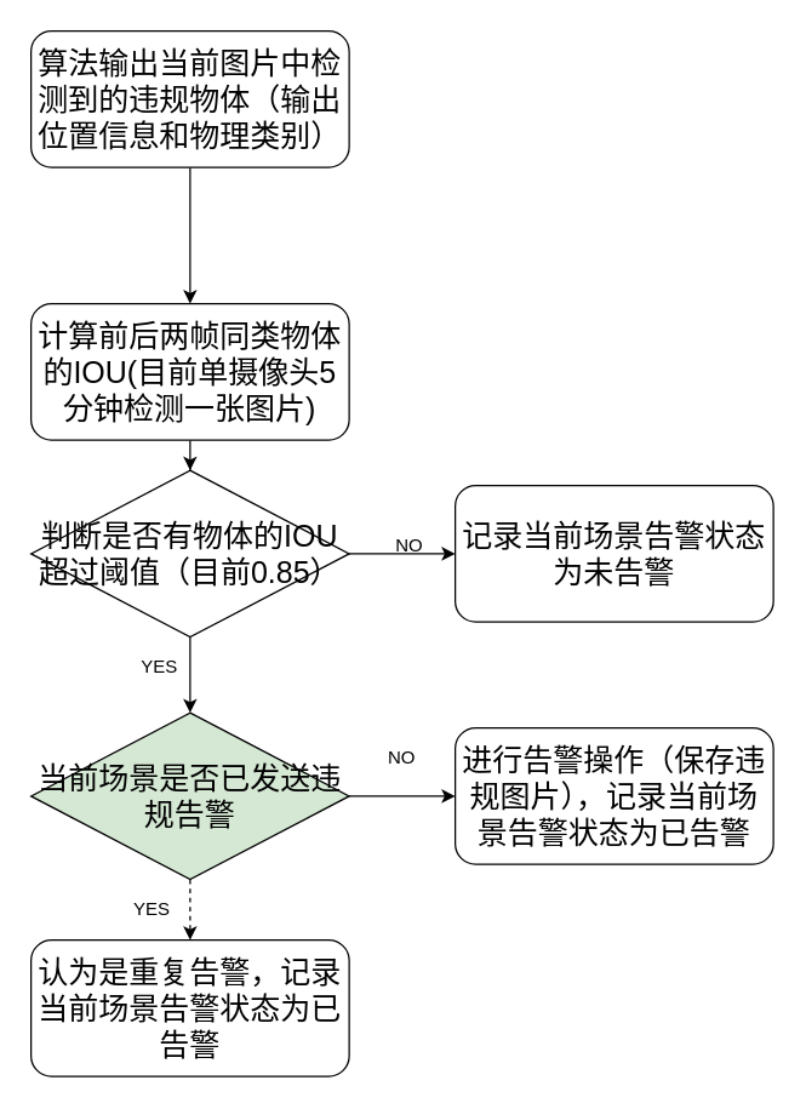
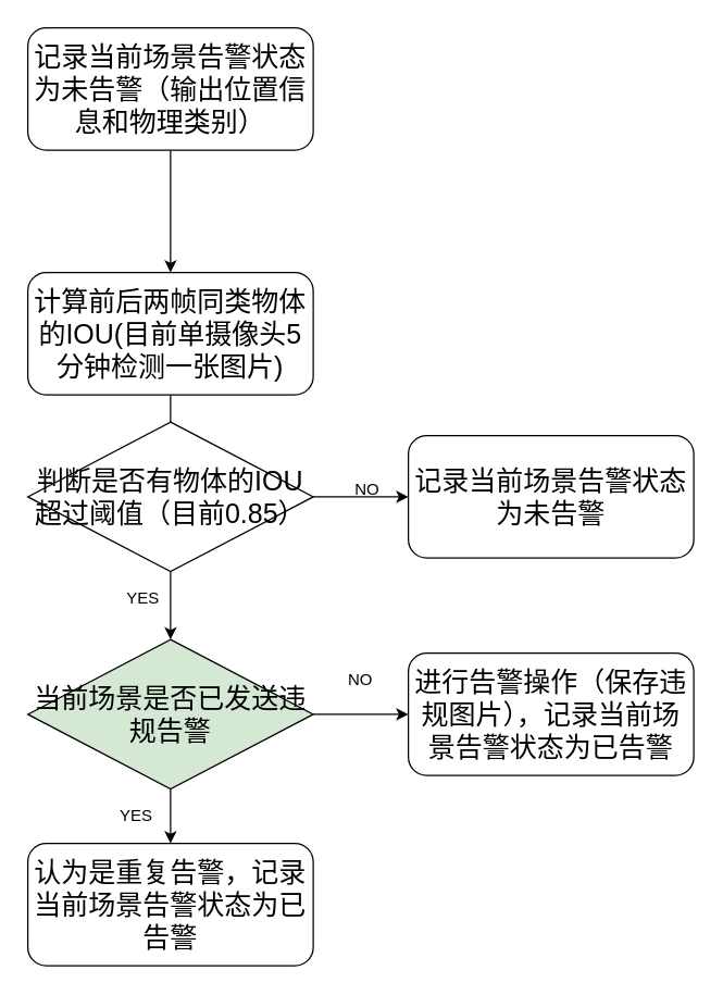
- <mxCell id="3" value="&lt;font style=&quot;font-size: 20px&quot;&gt;算法输出当前图片中检测到的违规物体（输出位置信息和物理类别）&lt;/font&gt;" style="rounded=1;whiteSpace=wrap;html=1;" vertex="1" parent="1"><mxGeometry x="20" y="20" width="210" height="90" as="geometry" /></mxCell>
+ <mxCell id="3" value="&lt;font style=&quot;font-size: 20px&quot;&gt;记录当前场景告警状态为未告警（输出位置信息和物理类别）&lt;/font&gt;" style="rounded=1;whiteSpace=wrap;html=1;" vertex="1" parent="1"><mxGeometry x="20" y="20" width="210" height="90" as="geometry" /></mxCell>
- <mxCell id="4" value="" style="edgeStyle=orthogonalEdgeStyle;rounded=0;orthogonalLoop=1;jettySize=auto;html=1;" edge="1" parent="1" source="5" target="8"><mxGeometry relative="1" as="geometry" /></mxCell>
+ <mxCell id="4" value="" style="edgeStyle=orthogonalEdgeStyle;rounded=0;orthogonalLoop=1;jettySize=auto;html=1;endArrow=none;" edge="1" parent="1" source="5" target="8"><mxGeometry relative="1" as="geometry" /></mxCell>
- <mxCell id="9" value="" style="edgeStyle=orthogonalEdgeStyle;rounded=0;orthogonalLoop=1;jettySize=auto;html=1;dashed=1;" edge="1" parent="1" source="11" target="15"><mxGeometry relative="1" as="geometry" /></mxCell>
+ <mxCell id="9" value="" style="edgeStyle=orthogonalEdgeStyle;rounded=0;orthogonalLoop=1;jettySize=auto;html=1;" edge="1" parent="1" source="11" target="15"><mxGeometry relative="1" as="geometry" /></mxCell>
